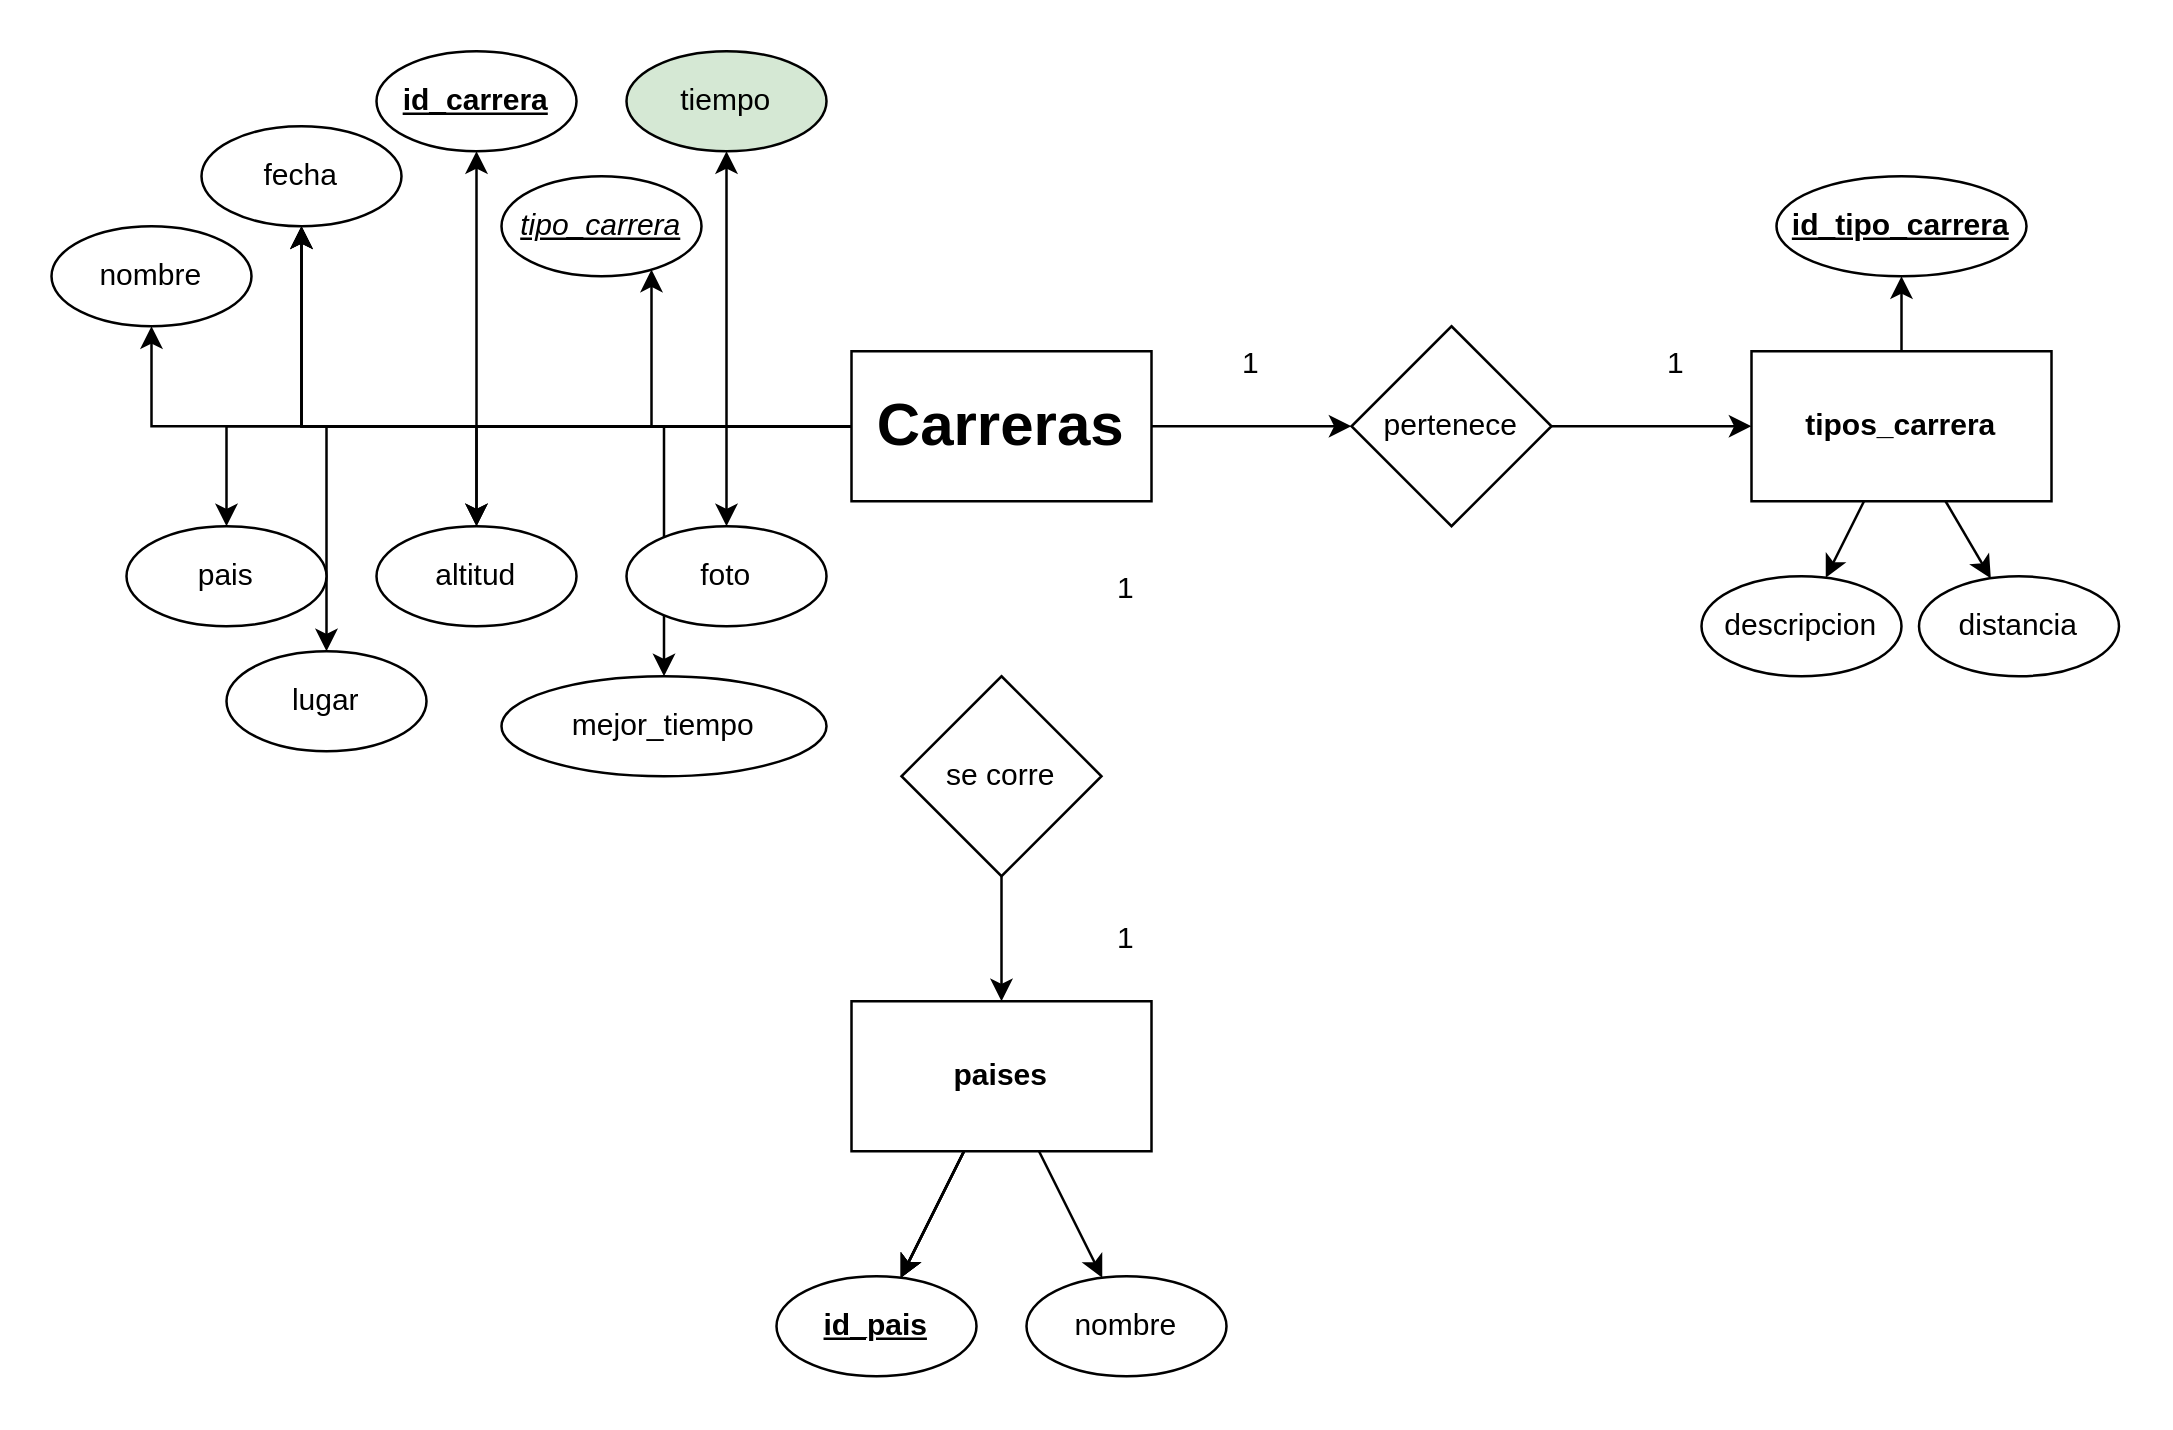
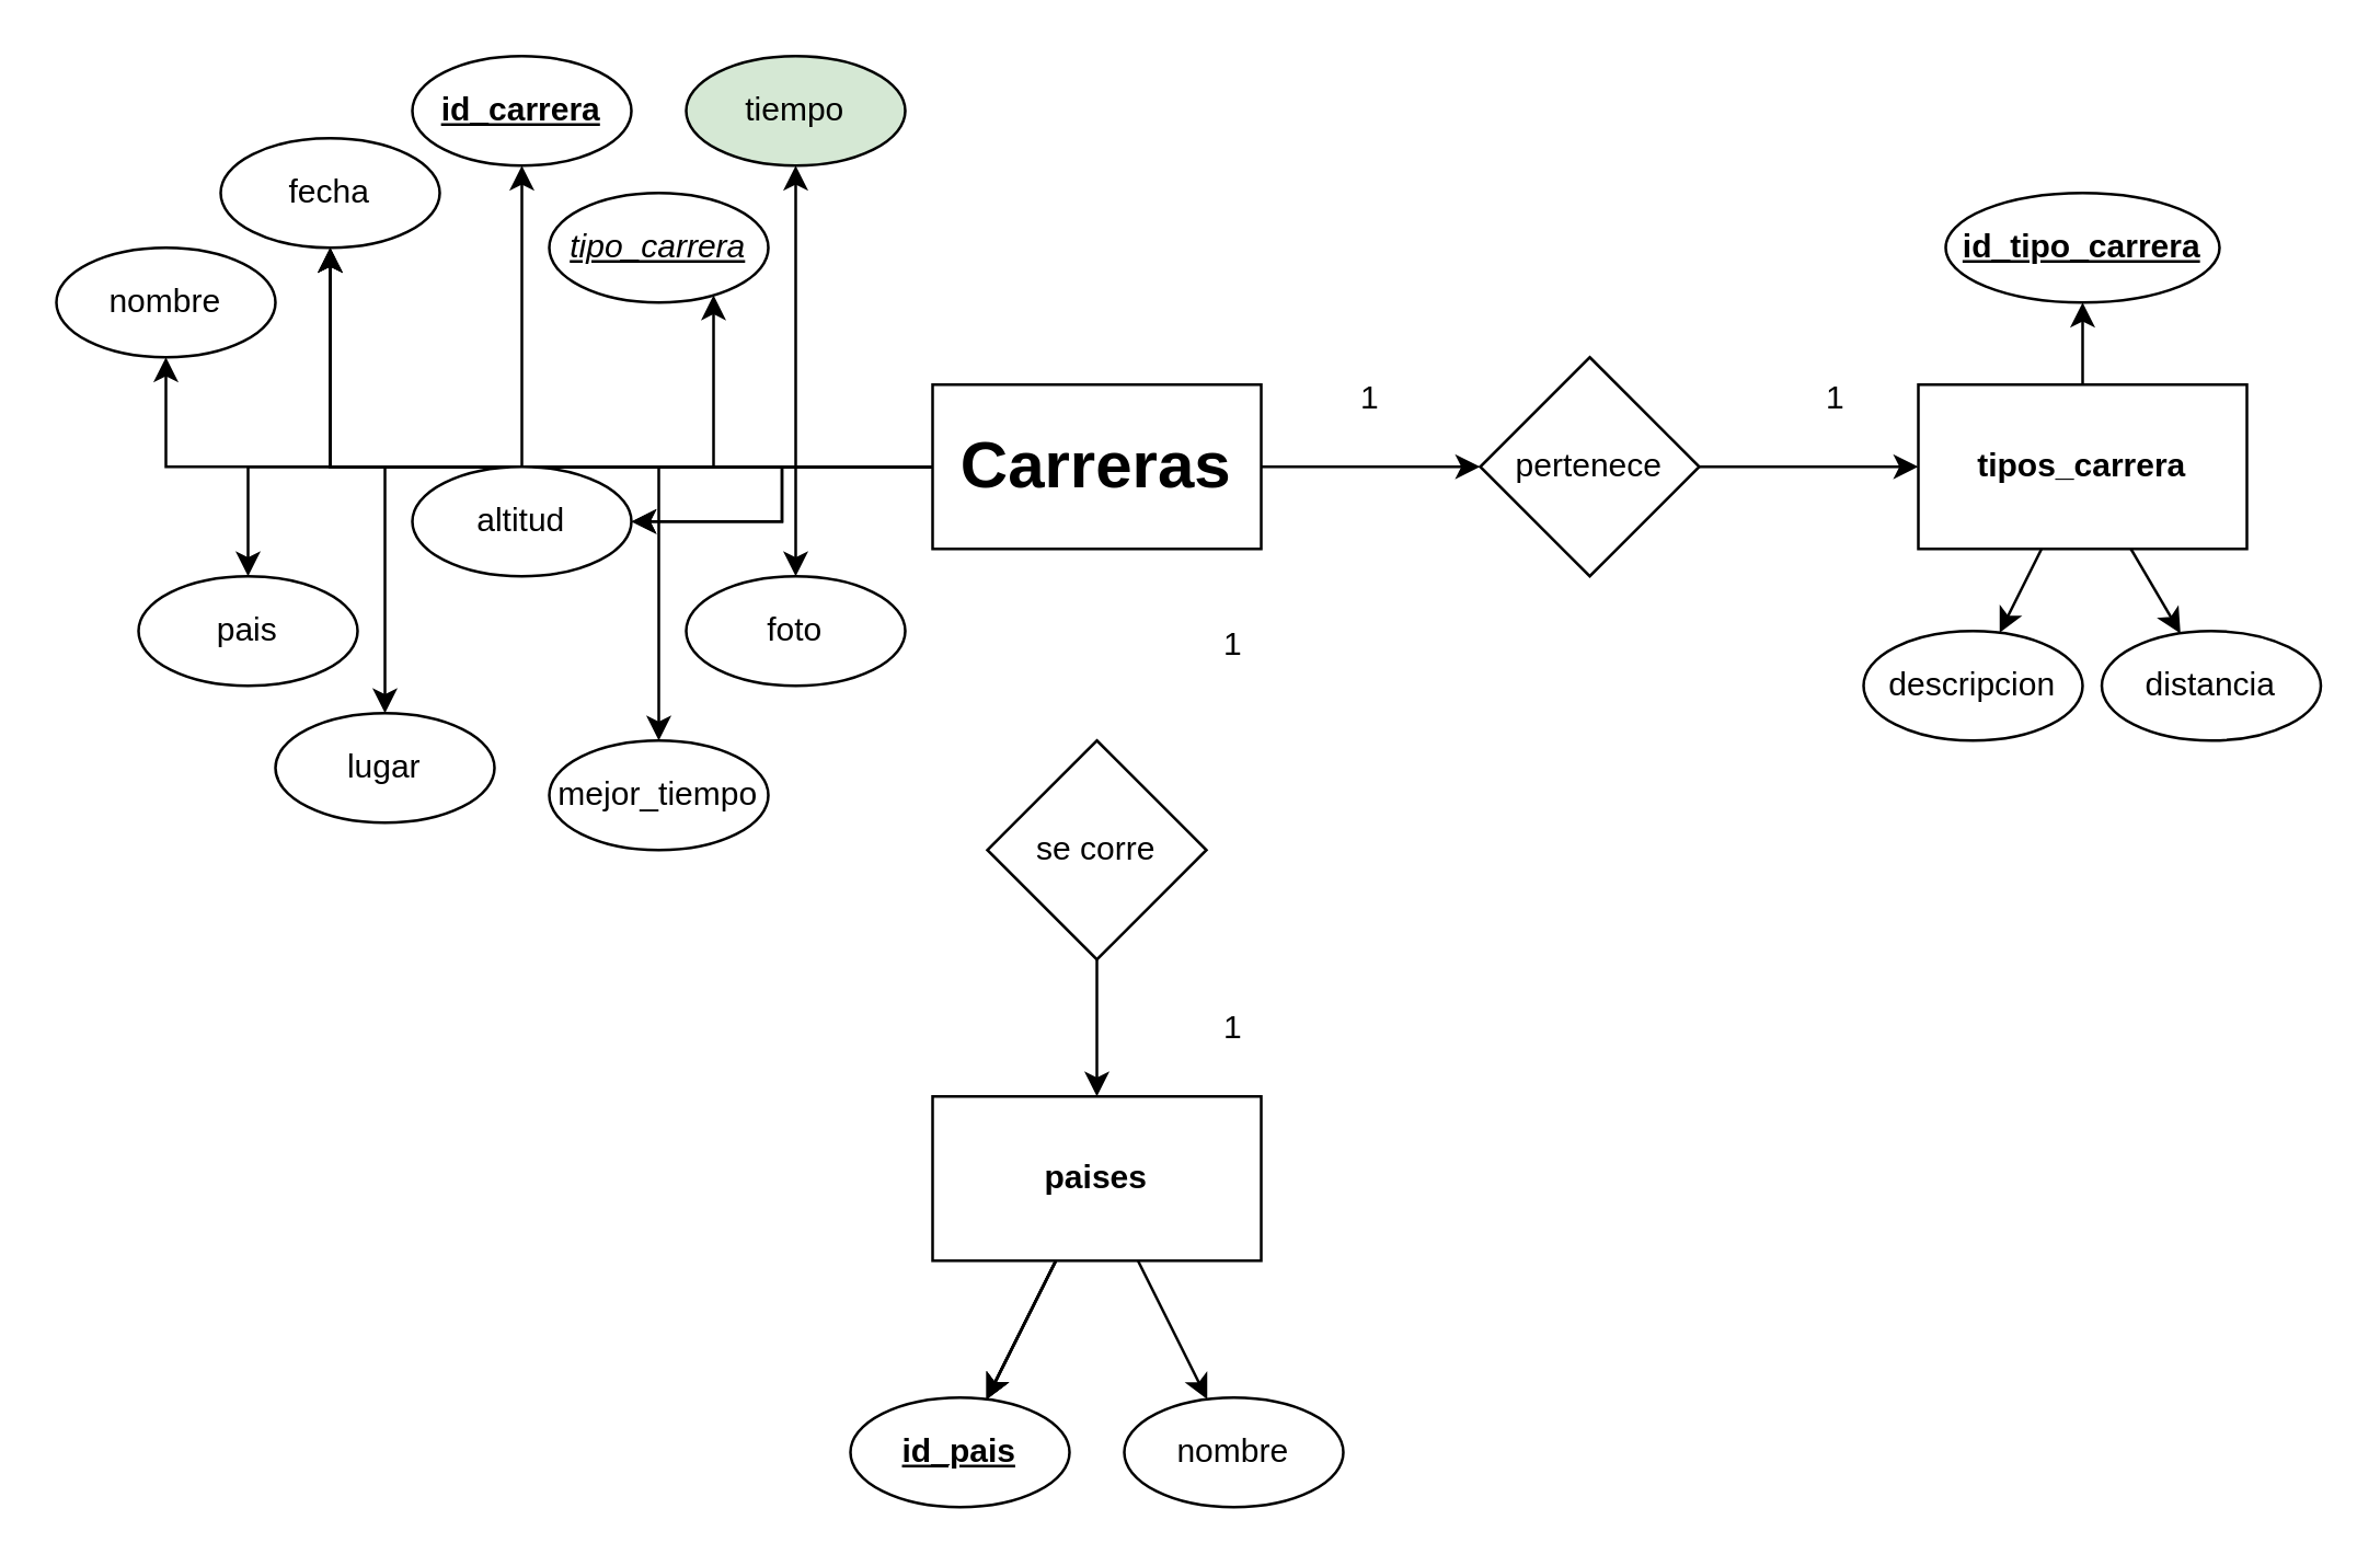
- <mxCell id="34" value="altitud" style="ellipse;whiteSpace=wrap;html=1;rounded=0;" vertex="1" parent="1"><mxGeometry x="150" y="210" width="80" height="40" as="geometry" /></mxCell>
+ <mxCell id="34" value="altitud" style="ellipse;whiteSpace=wrap;html=1;rounded=0;" vertex="1" parent="1"><mxGeometry x="150" y="170" width="80" height="40" as="geometry" /></mxCell>
- <mxCell id="33" value="lugar" style="ellipse;whiteSpace=wrap;html=1;rounded=0;" vertex="1" parent="1"><mxGeometry x="90" y="260" width="80" height="40" as="geometry" /></mxCell>
+ <mxCell id="33" value="lugar" style="ellipse;whiteSpace=wrap;html=1;rounded=0;" vertex="1" parent="1"><mxGeometry x="100" y="260" width="80" height="40" as="geometry" /></mxCell>
- <mxCell id="36" value="mejor_tiempo" style="ellipse;whiteSpace=wrap;html=1;rounded=0;" vertex="1" parent="1"><mxGeometry x="200" y="270" width="130" height="40" as="geometry" /></mxCell>
+ <mxCell id="36" value="mejor_tiempo" style="ellipse;whiteSpace=wrap;html=1;rounded=0;" vertex="1" parent="1"><mxGeometry x="200" y="270" width="80" height="40" as="geometry" /></mxCell>
